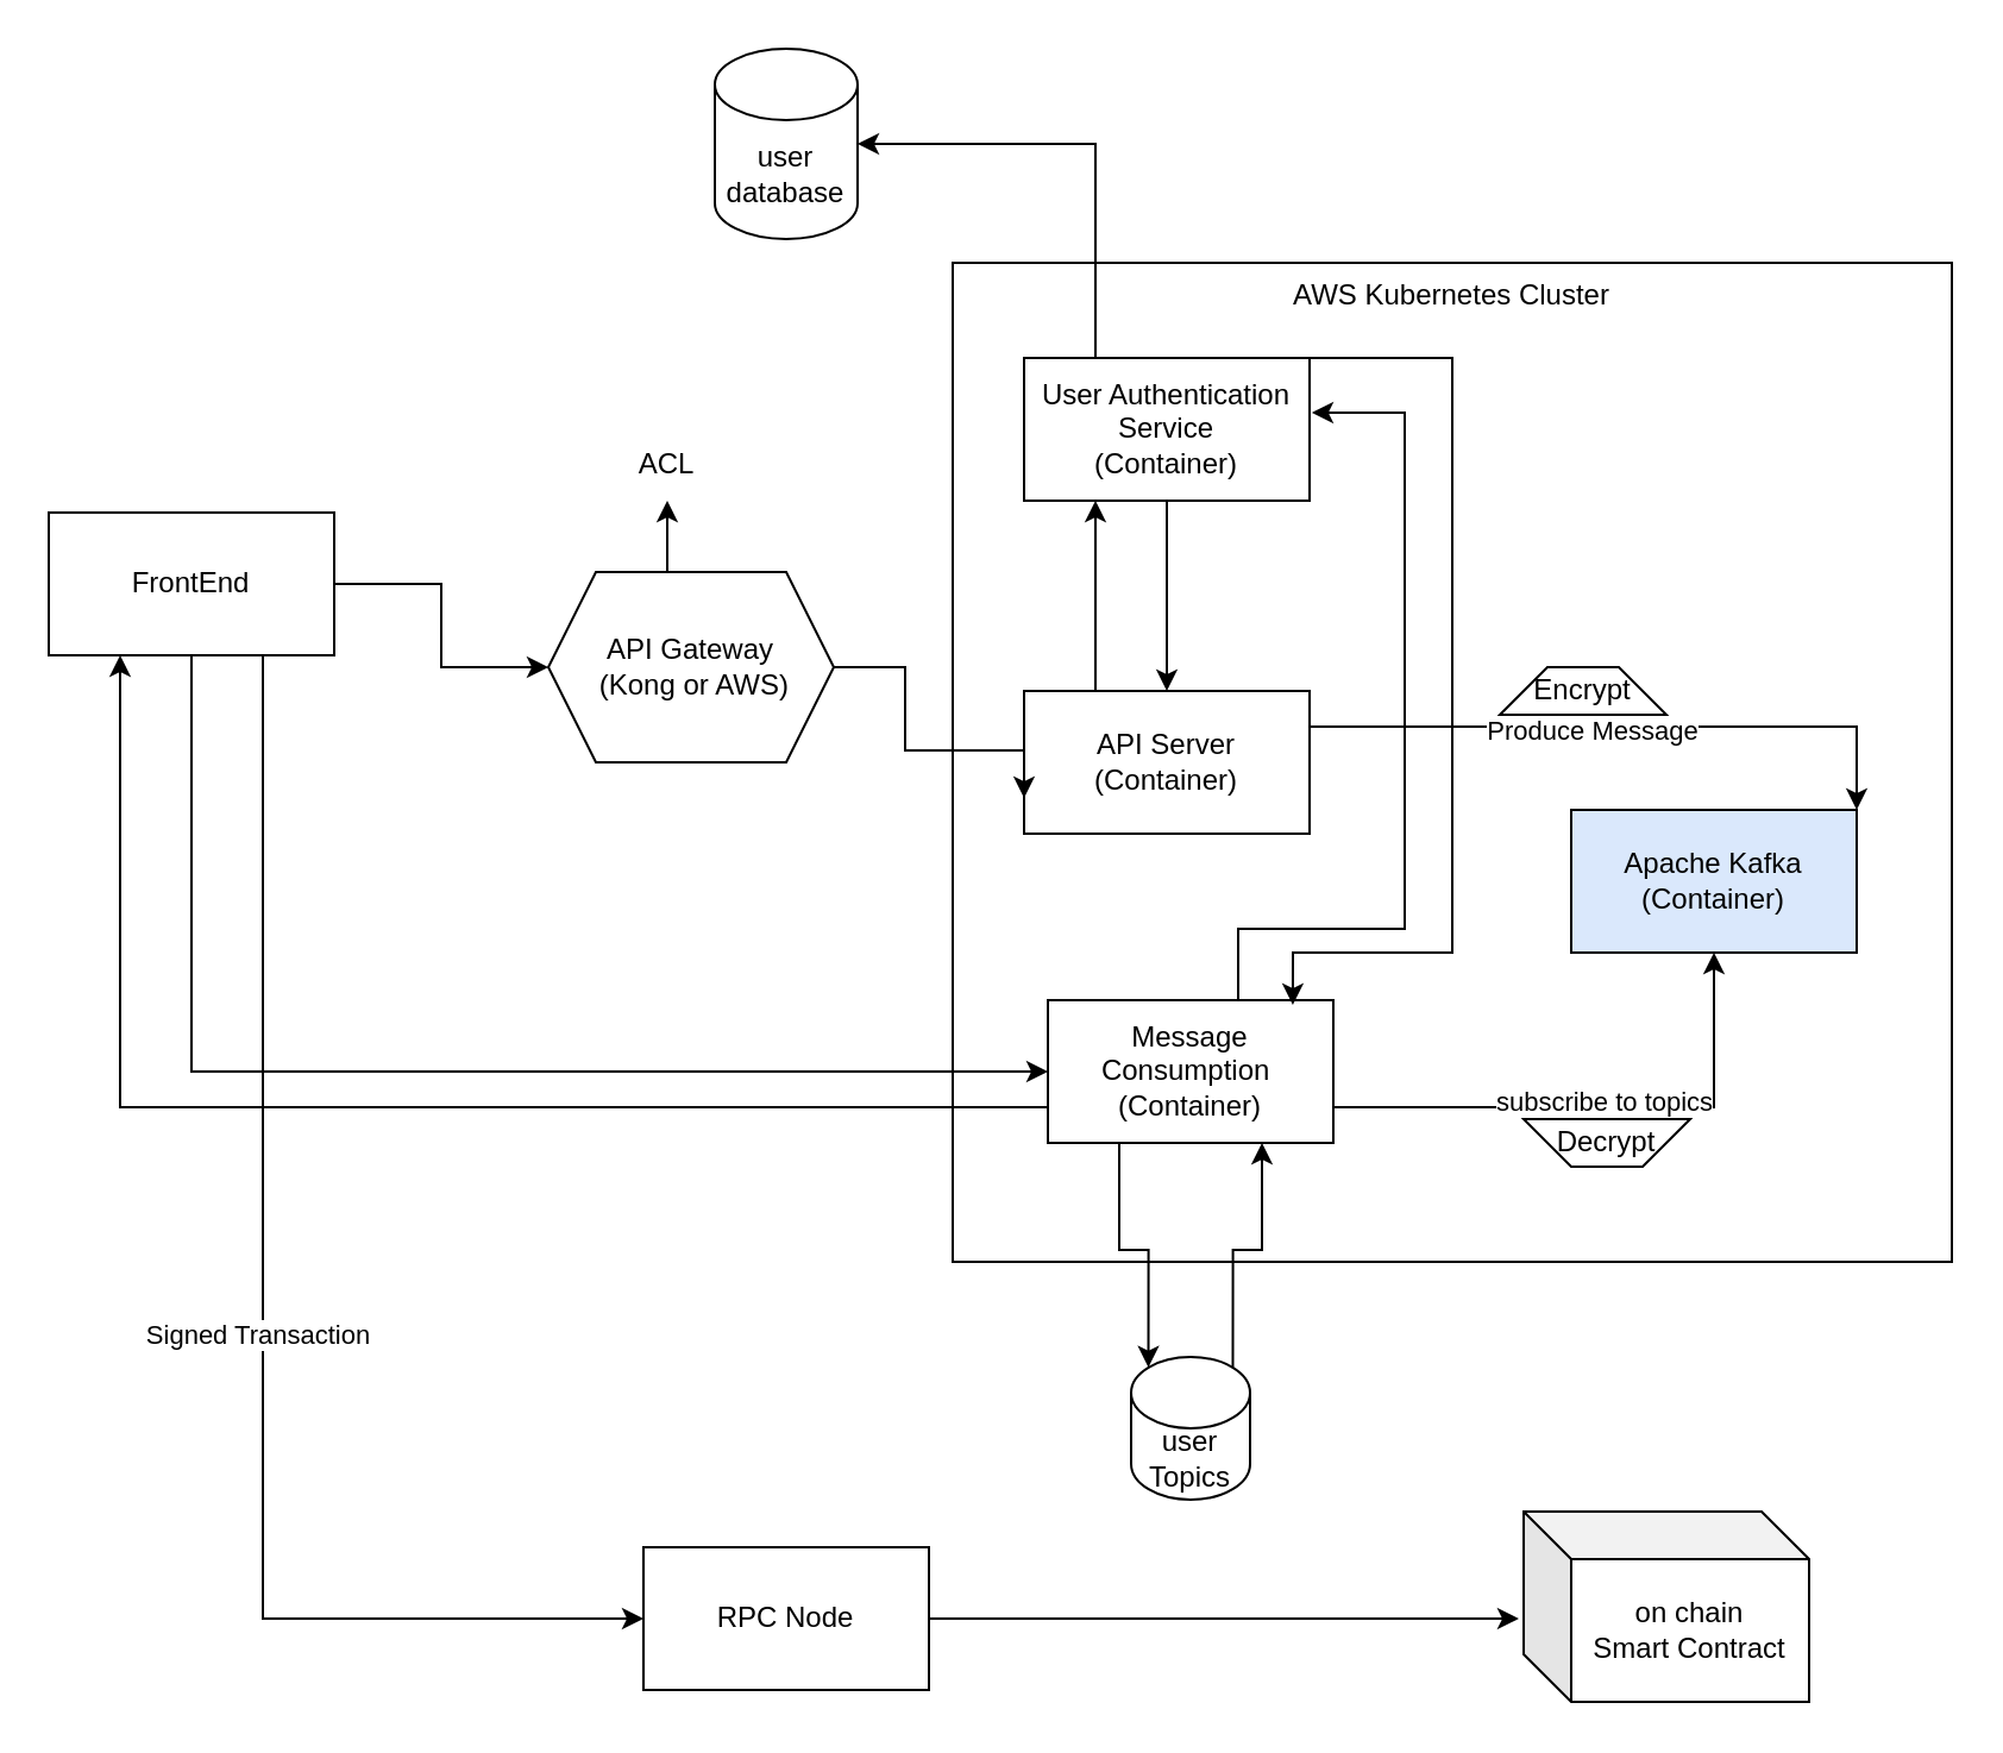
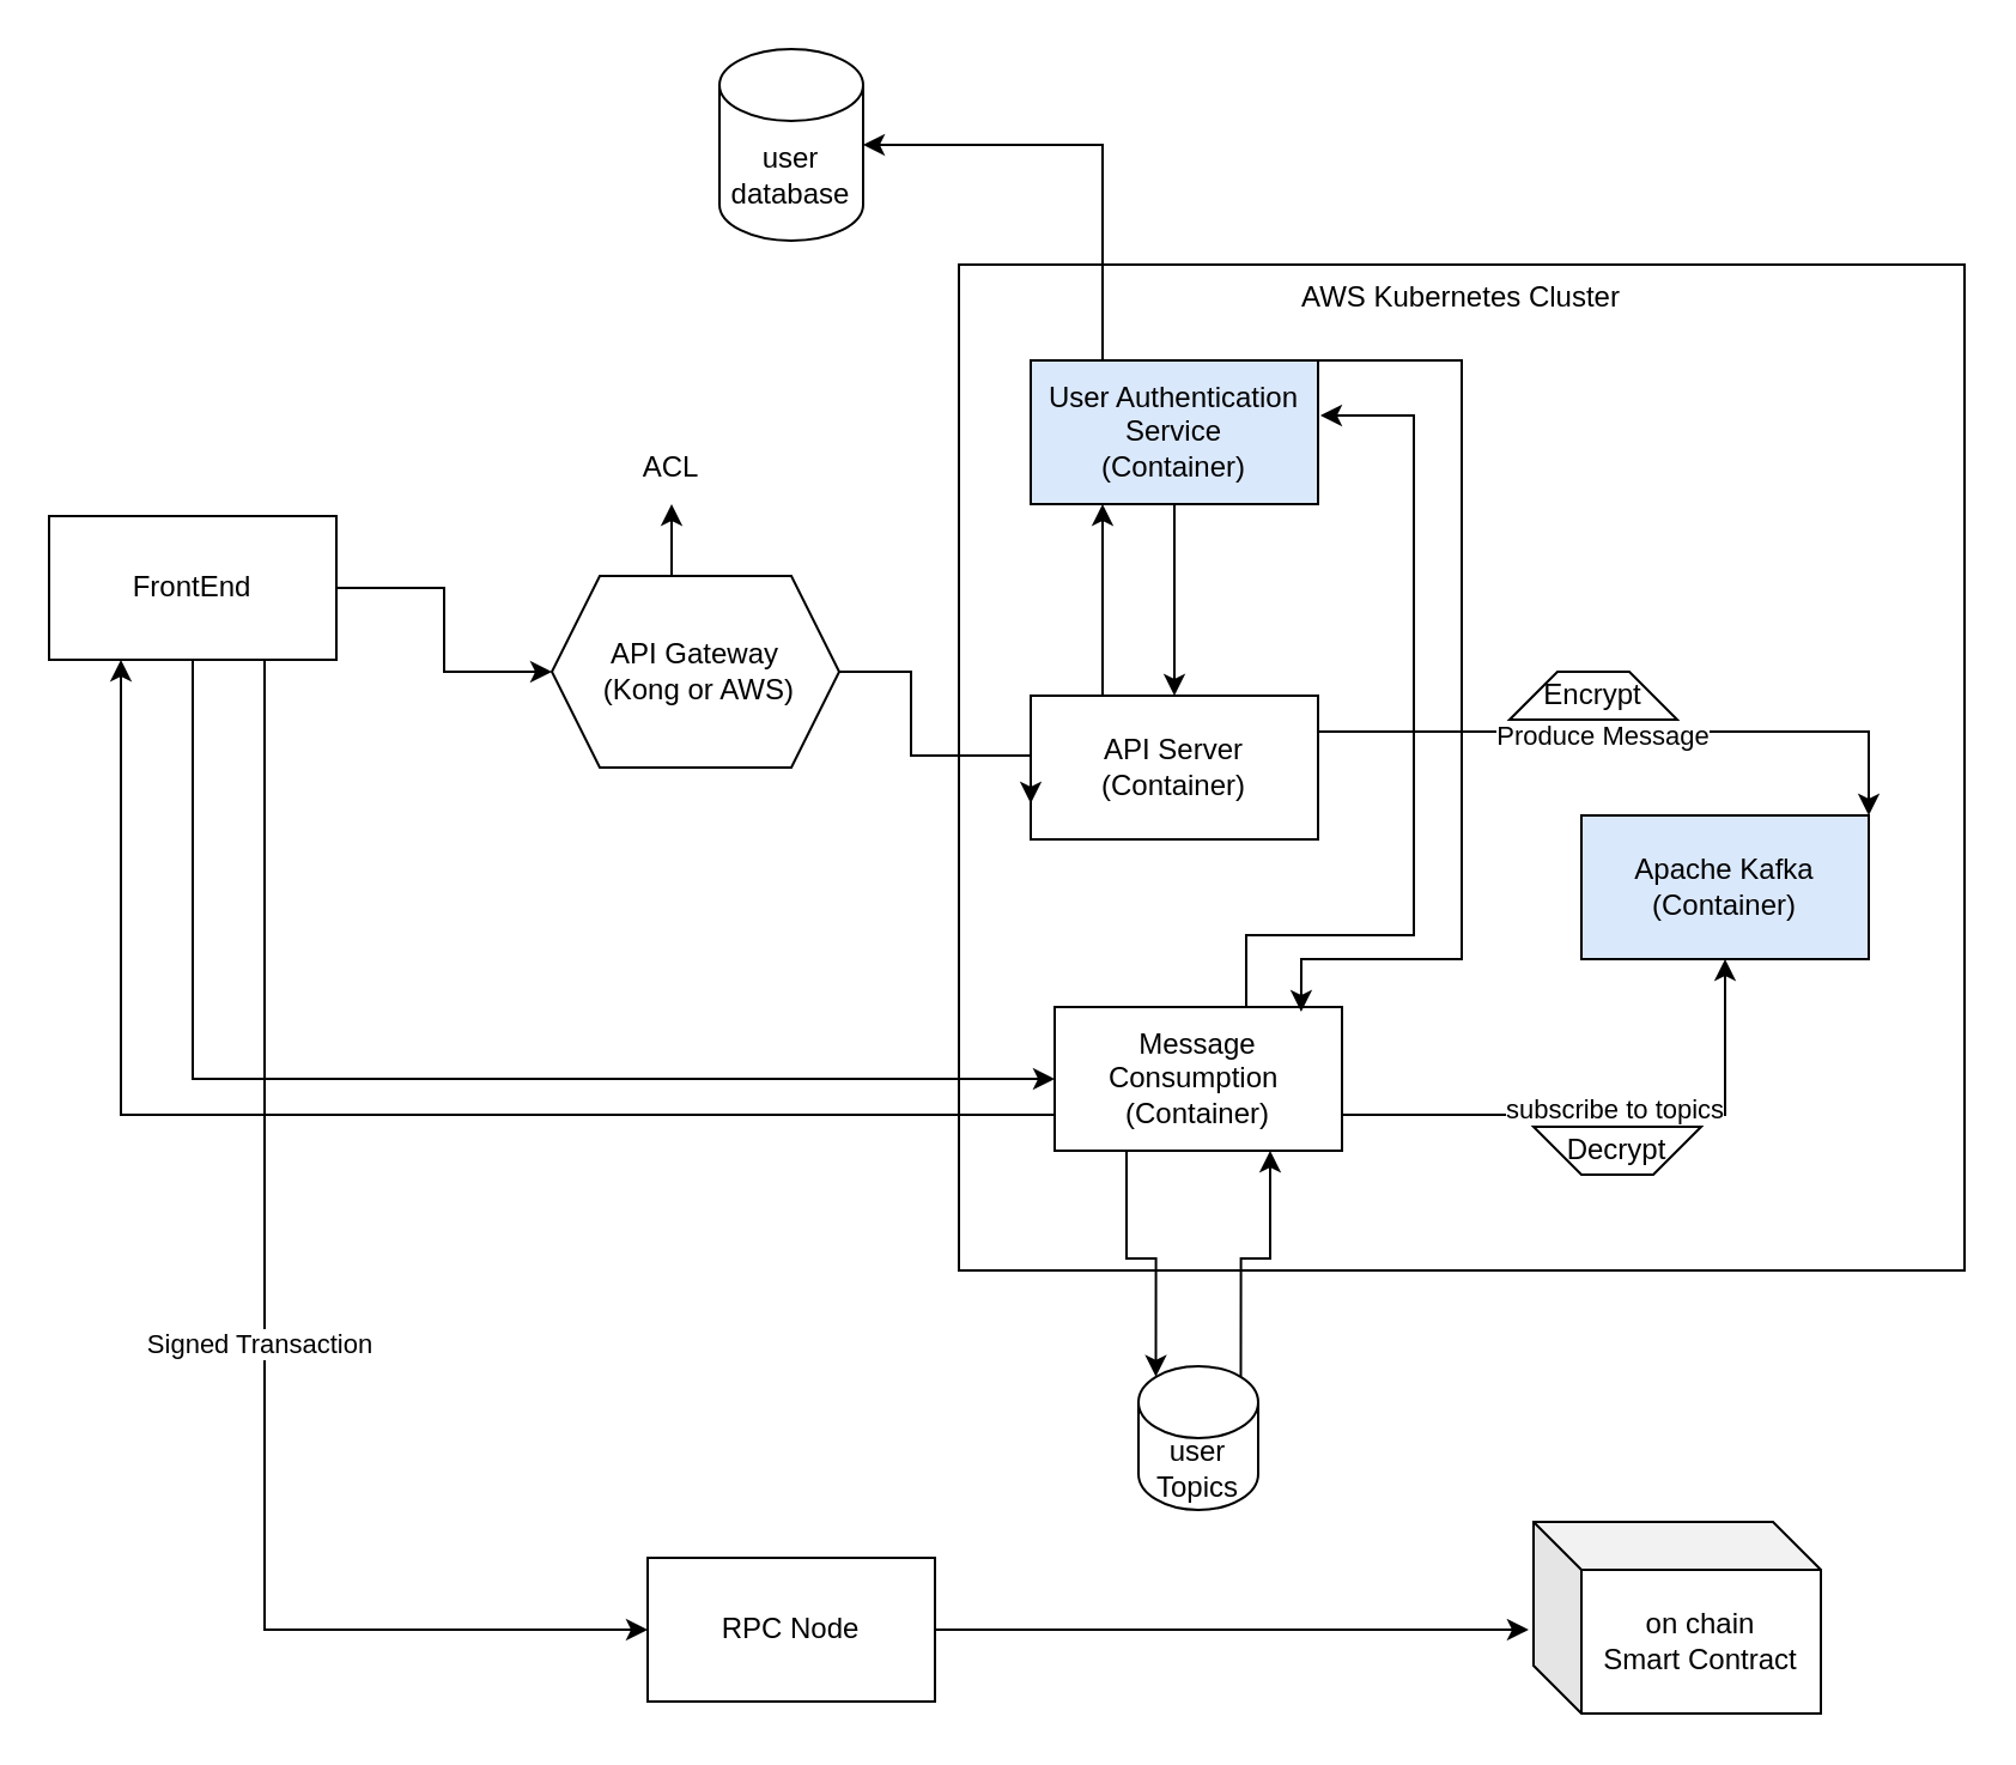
- <mxCell id="10" value="User Authentication Service&lt;br&gt;(Container)" style="rounded=0;whiteSpace=wrap;html=1;" vertex="1" parent="1"><mxGeometry x="430" y="150" width="120" height="60" as="geometry" /></mxCell>
+ <mxCell id="10" value="User Authentication Service&lt;br&gt;(Container)" style="rounded=0;whiteSpace=wrap;html=1;fillColor=#dae8fc;" vertex="1" parent="1"><mxGeometry x="430" y="150" width="120" height="60" as="geometry" /></mxCell>
